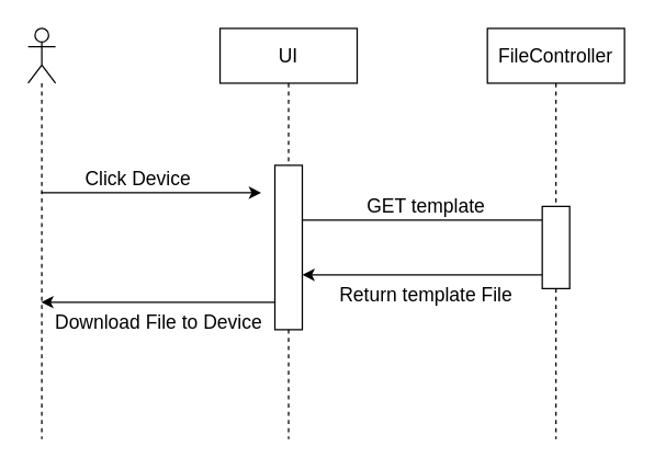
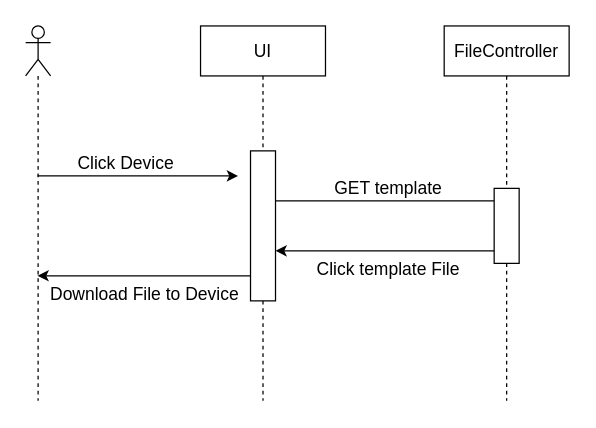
- <mxCell id="13" value="Return template File" style="text;html=1;align=center;verticalAlign=middle;resizable=0;points=[];autosize=1;strokeColor=none;fillColor=none;fontSize=14;" parent="1" vertex="1"><mxGeometry x="235" y="200" width="150" height="30" as="geometry" /></mxCell>
+ <mxCell id="13" value="Click template File" style="text;html=1;align=center;verticalAlign=middle;resizable=0;points=[];autosize=1;strokeColor=none;fillColor=none;fontSize=14;" parent="1" vertex="1"><mxGeometry x="235" y="200" width="150" height="30" as="geometry" /></mxCell>
